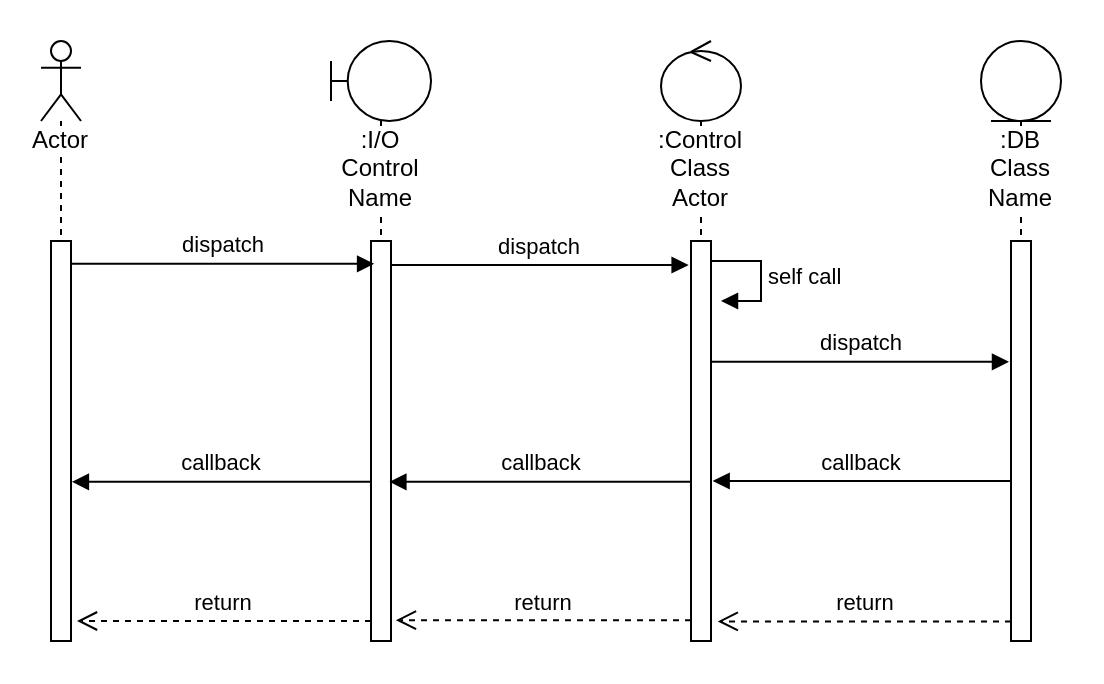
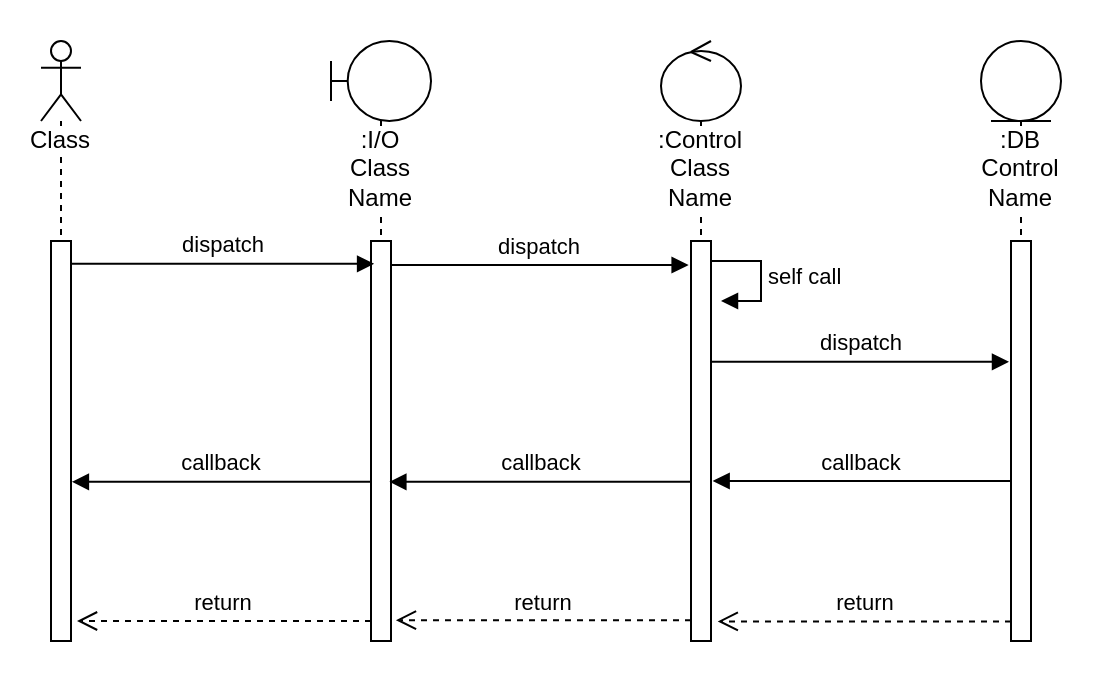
- <mxCell id="2" value="Actor" style="shape=umlLifeline;participant=umlActor;perimeter=lifelinePerimeter;whiteSpace=wrap;html=1;container=1;collapsible=0;recursiveResize=0;verticalAlign=top;spacingTop=36;labelBackgroundColor=#ffffff;outlineConnect=0;" vertex="1" parent="1"><mxGeometry x="20" y="20" width="20" height="300" as="geometry" /></mxCell>
+ <mxCell id="2" value="Class" style="shape=umlLifeline;participant=umlActor;perimeter=lifelinePerimeter;whiteSpace=wrap;html=1;container=1;collapsible=0;recursiveResize=0;verticalAlign=top;spacingTop=36;labelBackgroundColor=#ffffff;outlineConnect=0;" vertex="1" parent="1"><mxGeometry x="20" y="20" width="20" height="300" as="geometry" /></mxCell>
- <mxCell id="4" value=":I/O Control Name" style="shape=umlLifeline;participant=umlBoundary;perimeter=lifelinePerimeter;whiteSpace=wrap;html=1;container=1;collapsible=0;recursiveResize=0;verticalAlign=top;spacingTop=36;labelBackgroundColor=#ffffff;outlineConnect=0;" vertex="1" parent="1"><mxGeometry x="165" y="20" width="50" height="300" as="geometry" /></mxCell>
+ <mxCell id="4" value=":I/O Class Name" style="shape=umlLifeline;participant=umlBoundary;perimeter=lifelinePerimeter;whiteSpace=wrap;html=1;container=1;collapsible=0;recursiveResize=0;verticalAlign=top;spacingTop=36;labelBackgroundColor=#ffffff;outlineConnect=0;" vertex="1" parent="1"><mxGeometry x="165" y="20" width="50" height="300" as="geometry" /></mxCell>
- <mxCell id="8" value=":DB Class Name" style="shape=umlLifeline;participant=umlEntity;perimeter=lifelinePerimeter;whiteSpace=wrap;html=1;container=1;collapsible=0;recursiveResize=0;verticalAlign=top;spacingTop=36;labelBackgroundColor=#ffffff;outlineConnect=0;" vertex="1" parent="1"><mxGeometry x="490" y="20" width="40" height="300" as="geometry" /></mxCell>
+ <mxCell id="8" value=":DB Control Name" style="shape=umlLifeline;participant=umlEntity;perimeter=lifelinePerimeter;whiteSpace=wrap;html=1;container=1;collapsible=0;recursiveResize=0;verticalAlign=top;spacingTop=36;labelBackgroundColor=#ffffff;outlineConnect=0;" vertex="1" parent="1"><mxGeometry x="490" y="20" width="40" height="300" as="geometry" /></mxCell>
- <mxCell id="6" value=":Control Class&lt;br&gt;Actor&lt;br&gt;" style="shape=umlLifeline;participant=umlControl;perimeter=lifelinePerimeter;whiteSpace=wrap;html=1;container=1;collapsible=0;recursiveResize=0;verticalAlign=top;spacingTop=36;labelBackgroundColor=#ffffff;outlineConnect=0;" vertex="1" parent="1"><mxGeometry x="330" y="20" width="40" height="300" as="geometry" /></mxCell>
+ <mxCell id="6" value=":Control Class&lt;br&gt;Name&lt;br&gt;" style="shape=umlLifeline;participant=umlControl;perimeter=lifelinePerimeter;whiteSpace=wrap;html=1;container=1;collapsible=0;recursiveResize=0;verticalAlign=top;spacingTop=36;labelBackgroundColor=#ffffff;outlineConnect=0;" vertex="1" parent="1"><mxGeometry x="330" y="20" width="40" height="300" as="geometry" /></mxCell>
